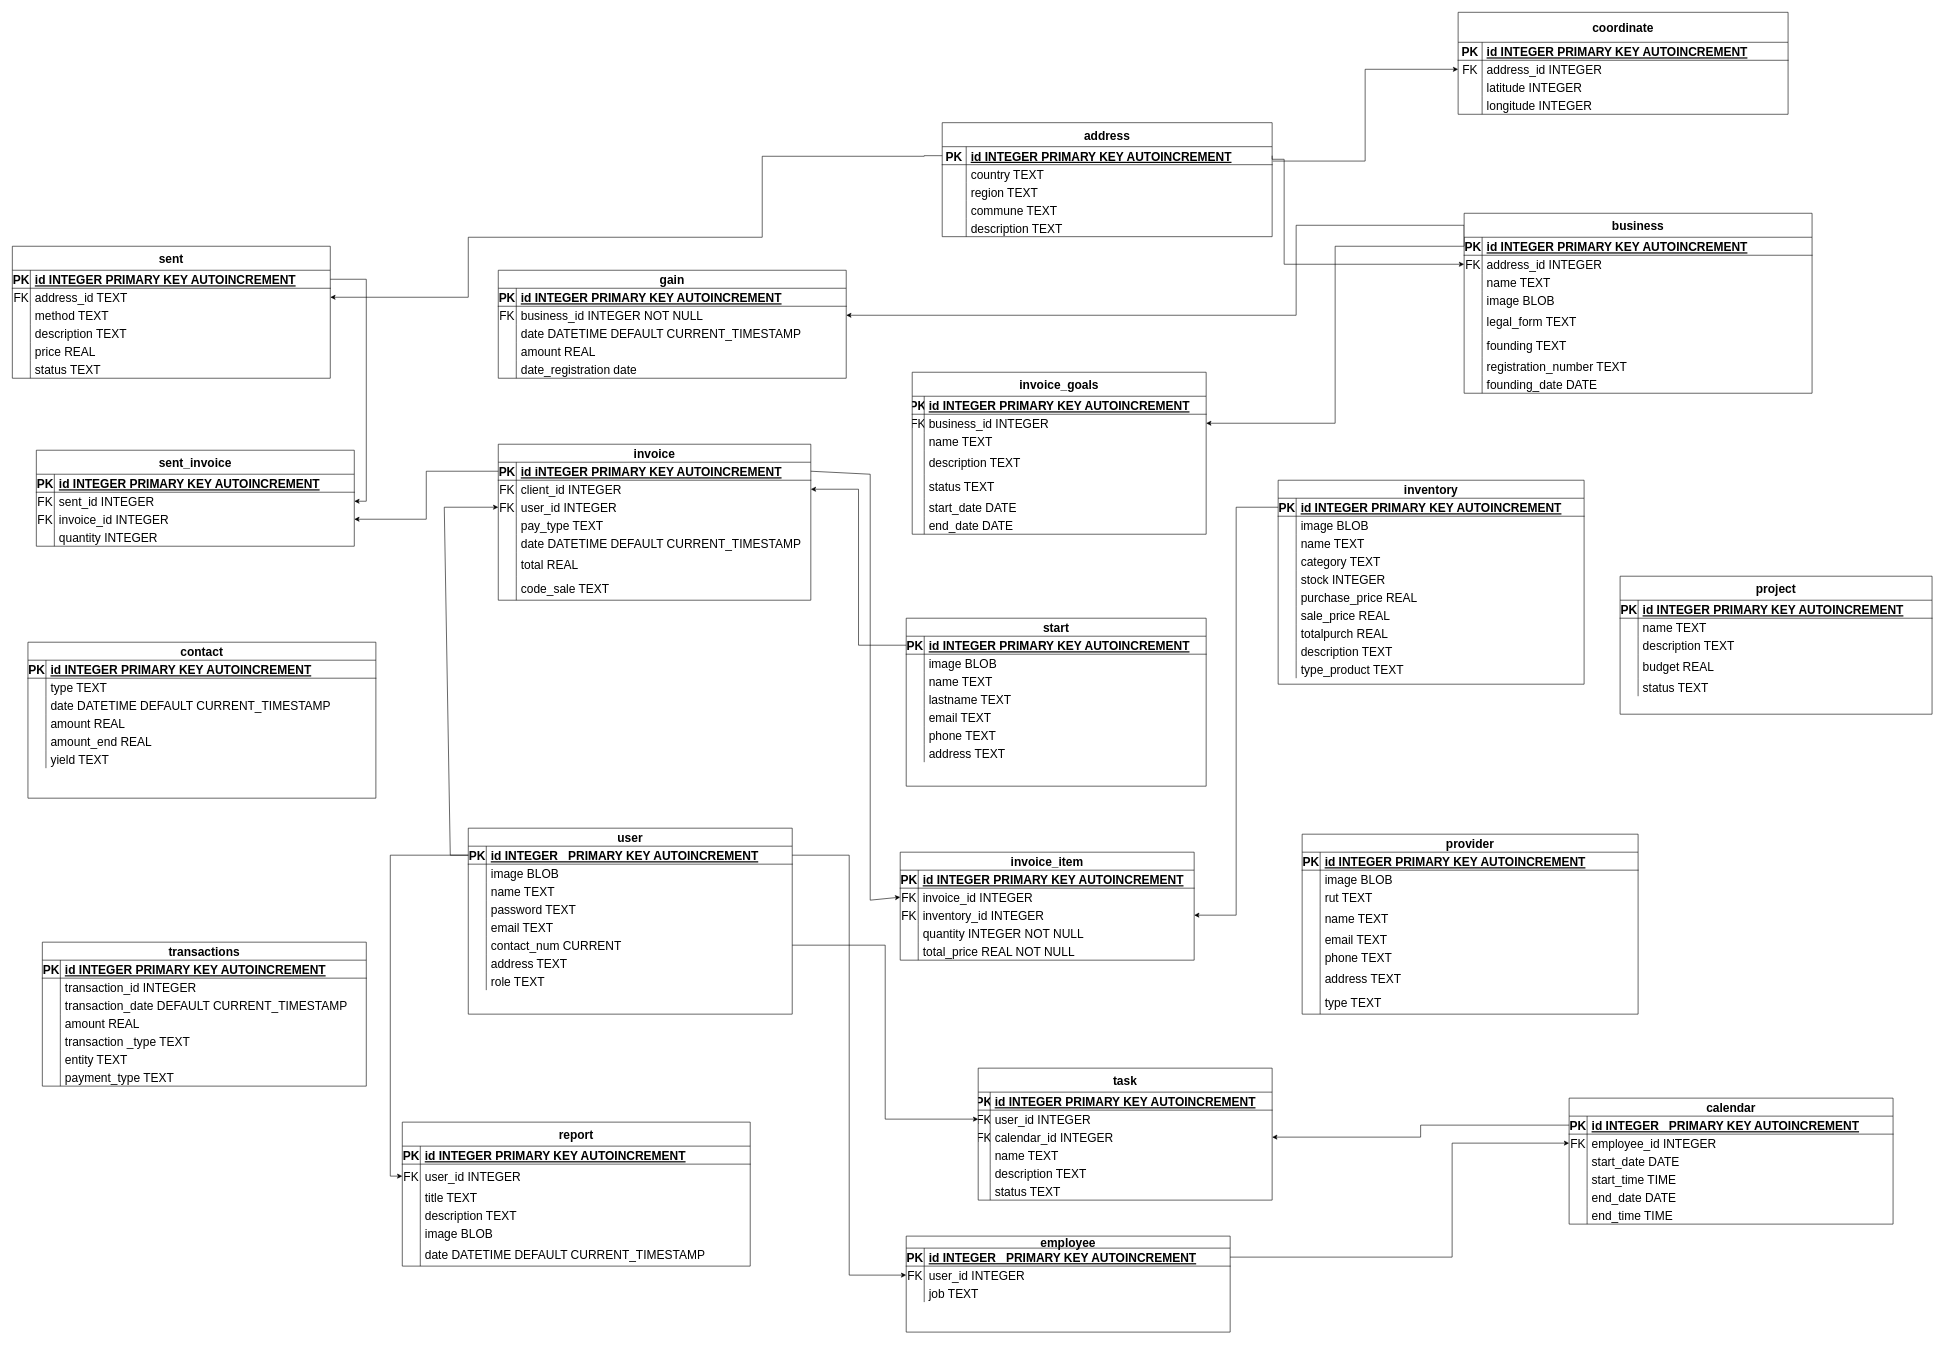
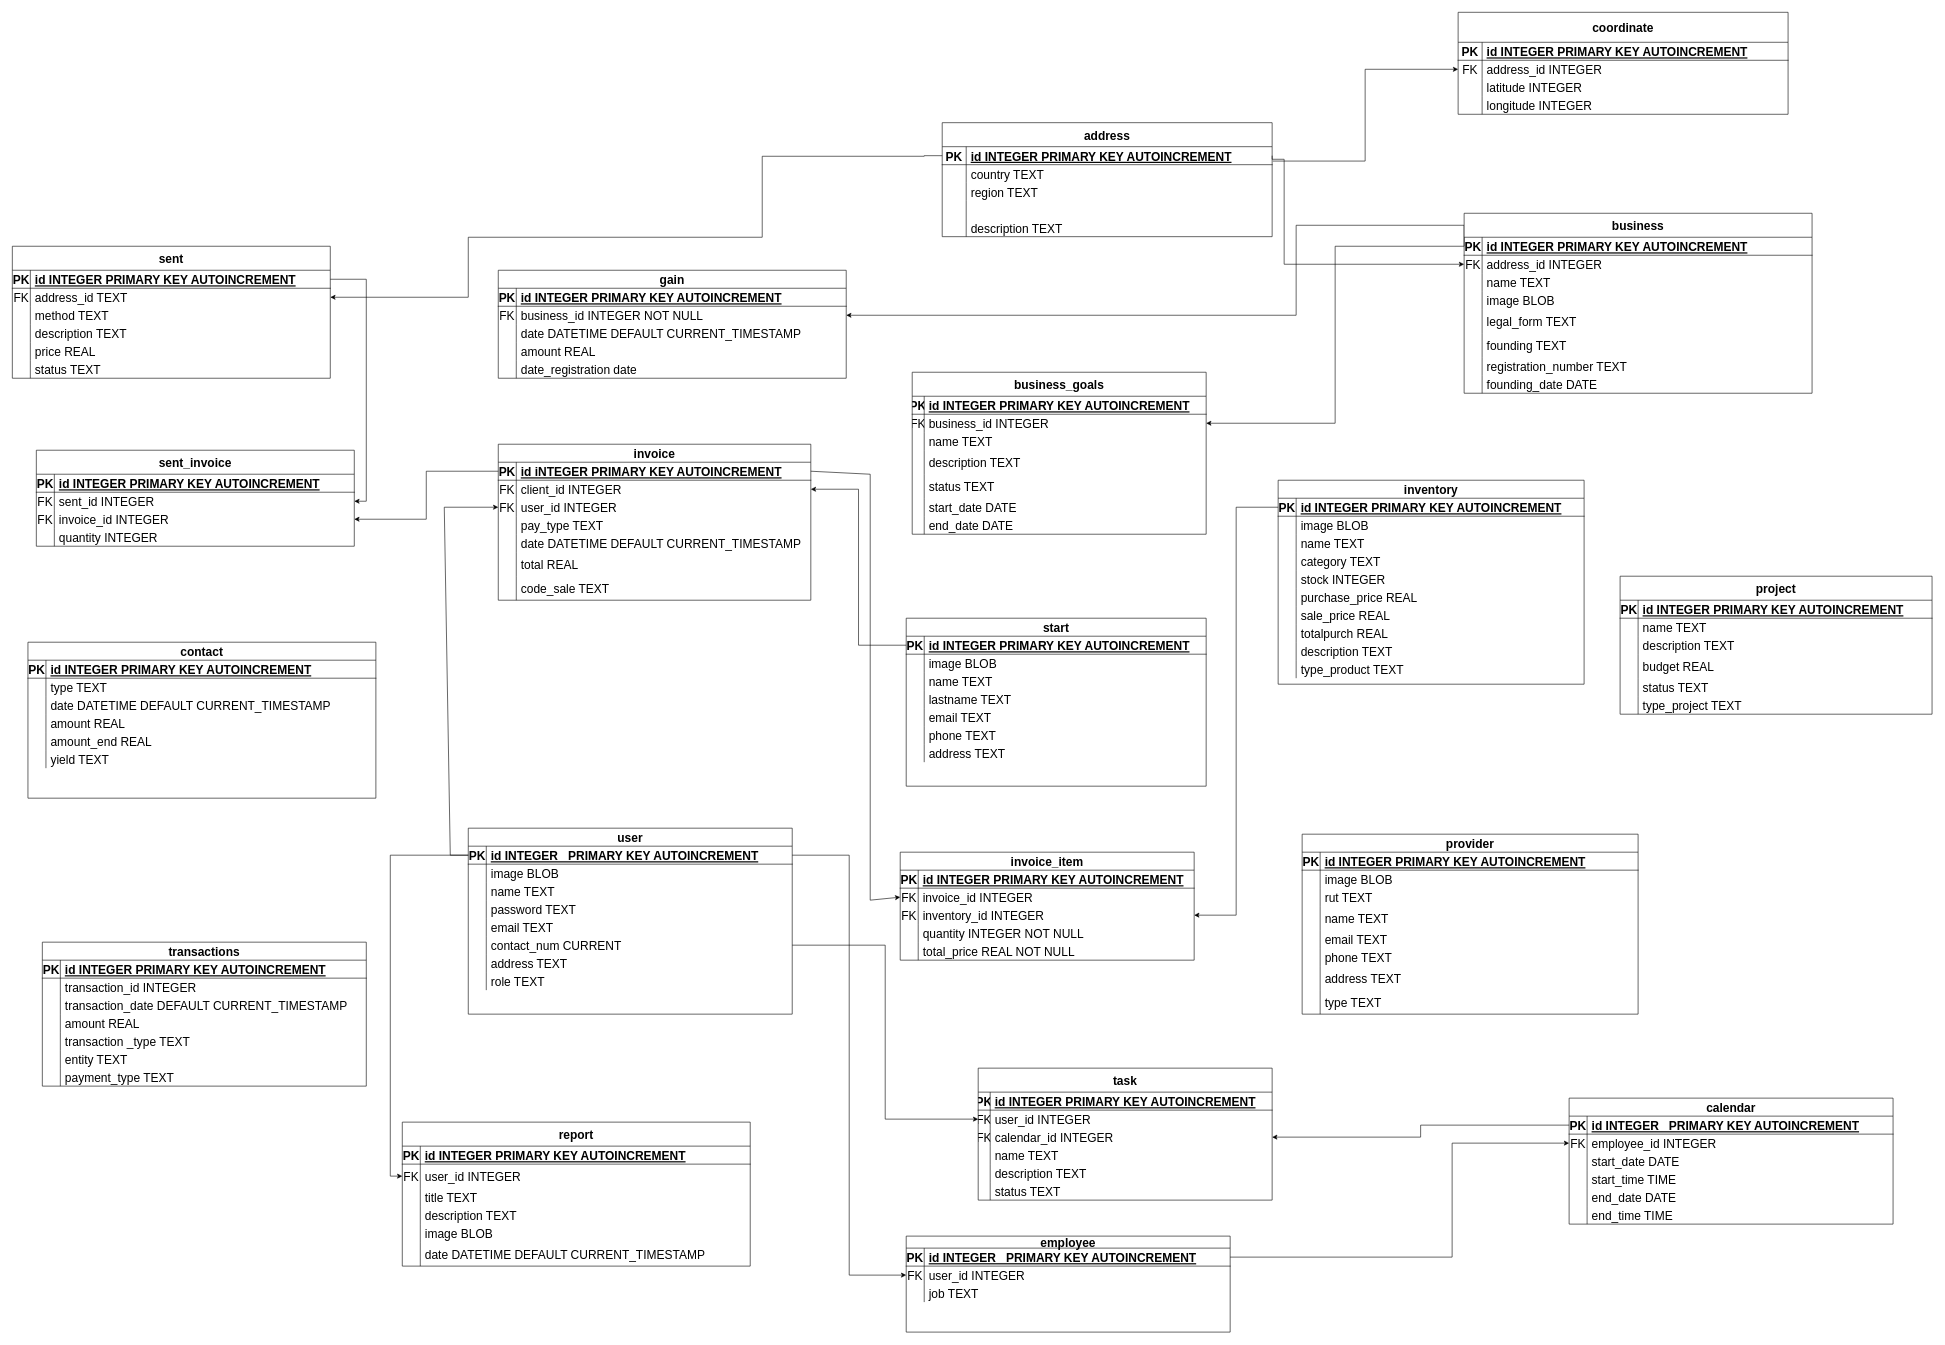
- <mxCell id="334" value="commune TEXT" style="shape=partialRectangle;overflow=hidden;connectable=0;fillColor=none;top=0;left=0;bottom=0;right=0;align=left;spacingLeft=6;fontSize=20;" parent="332" vertex="1"><mxGeometry x="40" width="510" height="30" as="geometry"><mxRectangle width="510" height="30" as="alternateBounds" /></mxGeometry></mxCell>
- <mxCell id="234" value="invoice_goals" style="shape=table;startSize=40;container=1;collapsible=1;childLayout=tableLayout;fixedRows=1;rowLines=0;fontStyle=1;align=center;resizeLast=1;fontSize=20;" parent="1" vertex="1"><mxGeometry x="1520" y="620" width="490" height="270" as="geometry" /></mxCell>
+ <mxCell id="234" value="business_goals" style="shape=table;startSize=40;container=1;collapsible=1;childLayout=tableLayout;fixedRows=1;rowLines=0;fontStyle=1;align=center;resizeLast=1;fontSize=20;" parent="1" vertex="1"><mxGeometry x="1520" y="620" width="490" height="270" as="geometry" /></mxCell>
+ <mxCell id="194" value="type_project TEXT" style="shape=partialRectangle;overflow=hidden;connectable=0;fillColor=none;top=0;left=0;bottom=0;right=0;align=left;spacingLeft=6;fontSize=20;" parent="192" vertex="1"><mxGeometry x="30" width="490" height="30" as="geometry"><mxRectangle width="490" height="30" as="alternateBounds" /></mxGeometry></mxCell>
